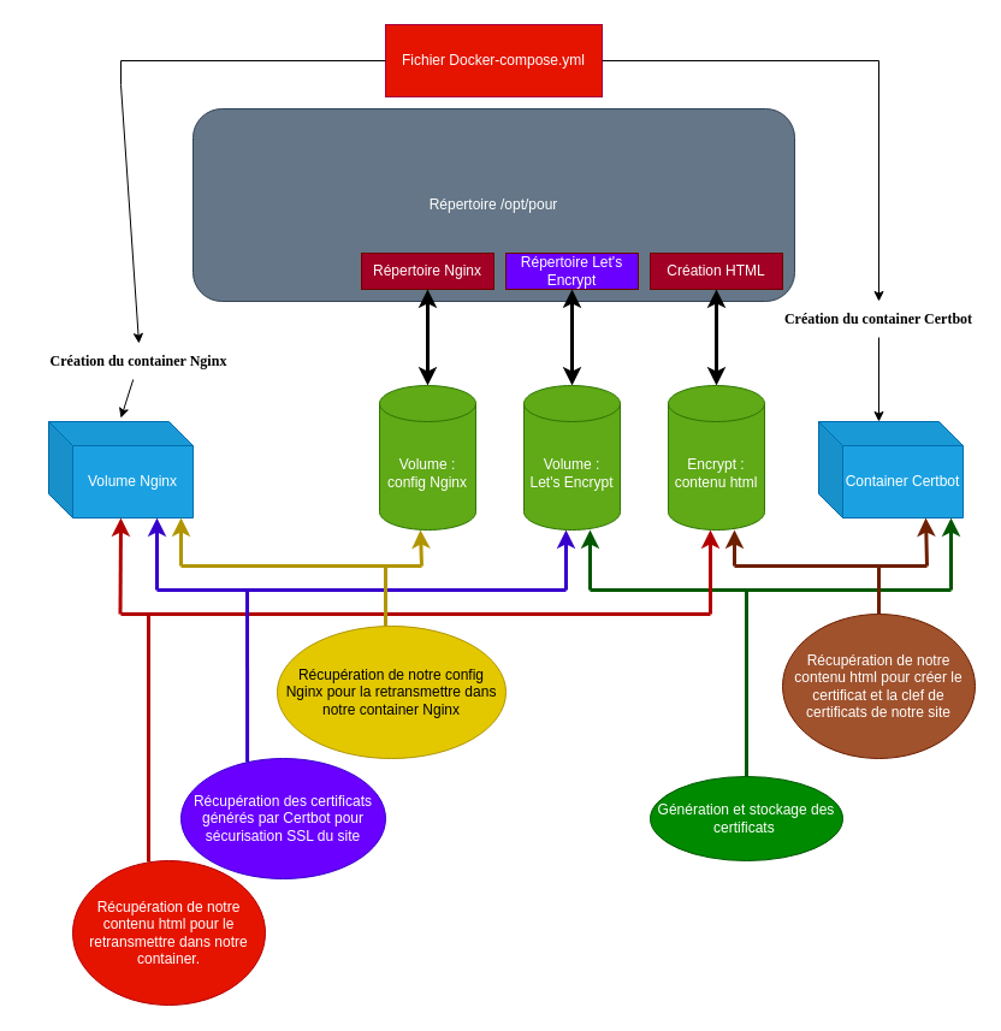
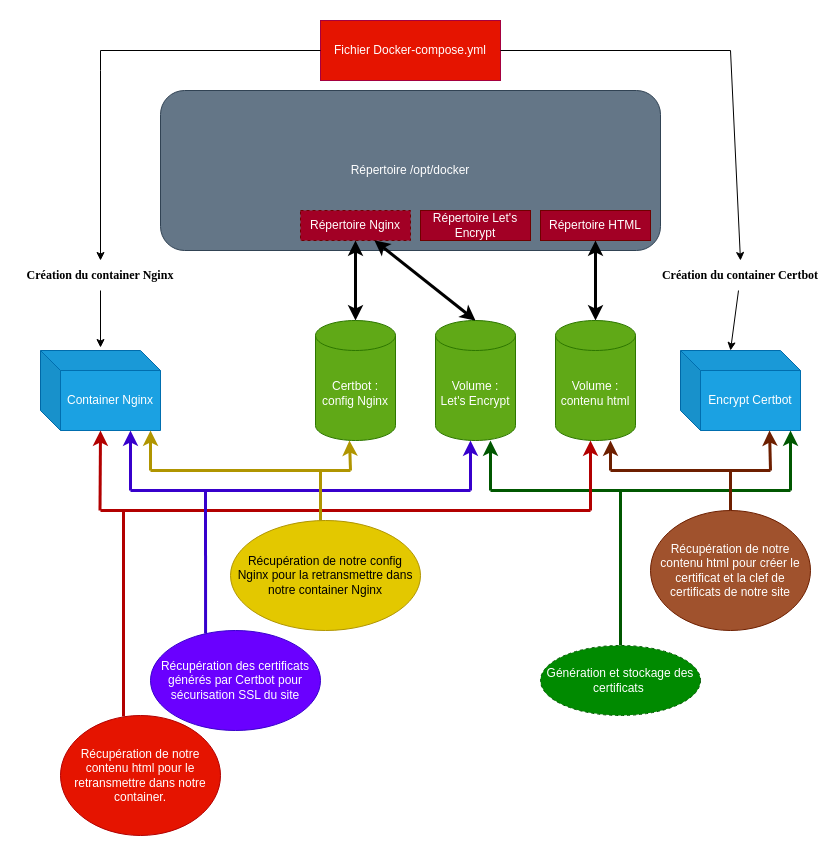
- <mxCell id="9" value="Répertoire /opt/pour" style="rounded=1;whiteSpace=wrap;html=1;fillColor=#647687;fontColor=#ffffff;strokeColor=#314354;" vertex="1" parent="1"><mxGeometry x="160" y="90" width="500" height="160" as="geometry" /></mxCell>
+ <mxCell id="9" value="Répertoire /opt/docker" style="rounded=1;whiteSpace=wrap;html=1;fillColor=#647687;fontColor=#ffffff;strokeColor=#314354;" vertex="1" parent="1"><mxGeometry x="160" y="90" width="500" height="160" as="geometry" /></mxCell>
- <mxCell id="10" value="Répertoire Nginx" style="rounded=0;whiteSpace=wrap;html=1;fillColor=#a20025;fontColor=#ffffff;strokeColor=#6F0000;" vertex="1" parent="1"><mxGeometry x="300" y="210" width="110" height="30" as="geometry" /></mxCell>
+ <mxCell id="10" value="Répertoire Nginx" style="rounded=0;whiteSpace=wrap;html=1;fillColor=#a20025;fontColor=#ffffff;strokeColor=#6F0000;dashed=1;" vertex="1" parent="1"><mxGeometry x="300" y="210" width="110" height="30" as="geometry" /></mxCell>
- <mxCell id="11" value="Répertoire Let's Encrypt" style="rounded=0;whiteSpace=wrap;html=1;fillColor=#6a00ff;fontColor=#ffffff;strokeColor=#6F0000;" vertex="1" parent="1"><mxGeometry x="420" y="210" width="110" height="30" as="geometry" /></mxCell>
+ <mxCell id="11" value="Répertoire Let's Encrypt" style="rounded=0;whiteSpace=wrap;html=1;fillColor=#a20025;fontColor=#ffffff;strokeColor=#6F0000;" vertex="1" parent="1"><mxGeometry x="420" y="210" width="110" height="30" as="geometry" /></mxCell>
- <mxCell id="12" value="Création HTML" style="rounded=0;whiteSpace=wrap;html=1;fillColor=#a20025;fontColor=#ffffff;strokeColor=#6F0000;" vertex="1" parent="1"><mxGeometry x="540" y="210" width="110" height="30" as="geometry" /></mxCell>
+ <mxCell id="12" value="Répertoire HTML" style="rounded=0;whiteSpace=wrap;html=1;fillColor=#a20025;fontColor=#ffffff;strokeColor=#6F0000;" vertex="1" parent="1"><mxGeometry x="540" y="210" width="110" height="30" as="geometry" /></mxCell>
- <mxCell id="16" value="&lt;font face=&quot;Verdana&quot;&gt;&lt;b&gt;Création du container Certbot&lt;/b&gt;&lt;/font&gt;" style="text;html=1;strokeColor=none;fillColor=none;align=center;verticalAlign=middle;whiteSpace=wrap;rounded=0;" vertex="1" parent="1"><mxGeometry x="650" y="250" width="160" height="30" as="geometry" /></mxCell>
+ <mxCell id="16" value="&lt;font face=&quot;Verdana&quot;&gt;&lt;b&gt;Création du container Certbot&lt;/b&gt;&lt;/font&gt;" style="text;html=1;strokeColor=none;fillColor=none;align=center;verticalAlign=middle;whiteSpace=wrap;rounded=0;" vertex="1" parent="1"><mxGeometry x="660" y="260" width="160" height="30" as="geometry" /></mxCell>
- <mxCell id="21" value="" style="endArrow=classic;startArrow=classic;html=1;rounded=0;entryX=0.5;entryY=1;entryDx=0;entryDy=0;exitX=0.5;exitY=0;exitDx=0;exitDy=0;exitPerimeter=0;strokeWidth=3;" edge="1" parent="1" source="18" target="11"><mxGeometry width="50" height="50" relative="1" as="geometry"><mxPoint x="390" y="380" as="sourcePoint" /><mxPoint x="440" y="330" as="targetPoint" /></mxGeometry></mxCell>
+ <mxCell id="21" value="" style="endArrow=classic;startArrow=classic;html=1;rounded=0;exitX=0.5;exitY=0;exitDx=0;exitDy=0;exitPerimeter=0;strokeWidth=3;" edge="1" parent="1" source="18" target="10"><mxGeometry width="50" height="50" relative="1" as="geometry"><mxPoint x="390" y="380" as="sourcePoint" /><mxPoint x="440" y="330" as="targetPoint" /></mxGeometry></mxCell>
- <mxCell id="14" value="&lt;font face=&quot;Verdana&quot;&gt;&lt;b&gt;Création du container Nginx&lt;/b&gt;&lt;/font&gt;" style="text;html=1;strokeColor=none;fillColor=none;align=center;verticalAlign=middle;whiteSpace=wrap;rounded=0;" vertex="1" parent="1"><mxGeometry x="35" y="285" width="160" height="30" as="geometry" /></mxCell>
+ <mxCell id="14" value="&lt;font face=&quot;Verdana&quot;&gt;&lt;b&gt;Création du container Nginx&lt;/b&gt;&lt;/font&gt;" style="text;html=1;strokeColor=none;fillColor=none;align=center;verticalAlign=middle;whiteSpace=wrap;rounded=0;" vertex="1" parent="1"><mxGeometry x="20" y="260" width="160" height="30" as="geometry" /></mxCell>
- <mxCell id="17" value="Volume : config Nginx" style="shape=cylinder3;whiteSpace=wrap;html=1;boundedLbl=1;backgroundOutline=1;size=15;fillColor=#60a917;fontColor=#ffffff;strokeColor=#2D7600;" vertex="1" parent="1"><mxGeometry x="315" y="320" width="80" height="120" as="geometry" /></mxCell>
+ <mxCell id="17" value="Certbot : config Nginx" style="shape=cylinder3;whiteSpace=wrap;html=1;boundedLbl=1;backgroundOutline=1;size=15;fillColor=#60a917;fontColor=#ffffff;strokeColor=#2D7600;" vertex="1" parent="1"><mxGeometry x="315" y="320" width="80" height="120" as="geometry" /></mxCell>
- <mxCell id="19" value="Encrypt : contenu html" style="shape=cylinder3;whiteSpace=wrap;html=1;boundedLbl=1;backgroundOutline=1;size=15;fillColor=#60a917;fontColor=#ffffff;strokeColor=#2D7600;" vertex="1" parent="1"><mxGeometry x="555" y="320" width="80" height="120" as="geometry" /></mxCell>
+ <mxCell id="19" value="Volume : contenu html" style="shape=cylinder3;whiteSpace=wrap;html=1;boundedLbl=1;backgroundOutline=1;size=15;fillColor=#60a917;fontColor=#ffffff;strokeColor=#2D7600;" vertex="1" parent="1"><mxGeometry x="555" y="320" width="80" height="120" as="geometry" /></mxCell>
- <mxCell id="3" value="Volume Nginx" style="shape=cube;whiteSpace=wrap;html=1;boundedLbl=1;backgroundOutline=1;darkOpacity=0.05;darkOpacity2=0.1;fillColor=#1ba1e2;fontColor=#ffffff;strokeColor=#006EAF;" vertex="1" parent="1"><mxGeometry x="40" y="350" width="120" height="80" as="geometry" /></mxCell>
+ <mxCell id="3" value="Container Nginx" style="shape=cube;whiteSpace=wrap;html=1;boundedLbl=1;backgroundOutline=1;darkOpacity=0.05;darkOpacity2=0.1;fillColor=#1ba1e2;fontColor=#ffffff;strokeColor=#006EAF;" vertex="1" parent="1"><mxGeometry x="40" y="350" width="120" height="80" as="geometry" /></mxCell>
- <mxCell id="4" value="Container Certbot" style="shape=cube;whiteSpace=wrap;html=1;boundedLbl=1;backgroundOutline=1;darkOpacity=0.05;darkOpacity2=0.1;fillColor=#1ba1e2;strokeColor=#006EAF;fontColor=#ffffff;" vertex="1" parent="1"><mxGeometry x="680" y="350" width="120" height="80" as="geometry" /></mxCell>
+ <mxCell id="4" value="Encrypt Certbot" style="shape=cube;whiteSpace=wrap;html=1;boundedLbl=1;backgroundOutline=1;darkOpacity=0.05;darkOpacity2=0.1;fillColor=#1ba1e2;strokeColor=#006EAF;fontColor=#ffffff;" vertex="1" parent="1"><mxGeometry x="680" y="350" width="120" height="80" as="geometry" /></mxCell>
- <mxCell id="42" value="Génération et stockage des certificats&amp;nbsp;" style="ellipse;whiteSpace=wrap;html=1;fillColor=#008a00;fontColor=#ffffff;strokeColor=#005700;" vertex="1" parent="1"><mxGeometry x="540" y="645" width="160" height="70" as="geometry" /></mxCell>
+ <mxCell id="42" value="Génération et stockage des certificats&amp;nbsp;" style="ellipse;whiteSpace=wrap;html=1;fillColor=#008a00;fontColor=#ffffff;strokeColor=#005700;dashed=1;" vertex="1" parent="1"><mxGeometry x="540" y="645" width="160" height="70" as="geometry" /></mxCell>
